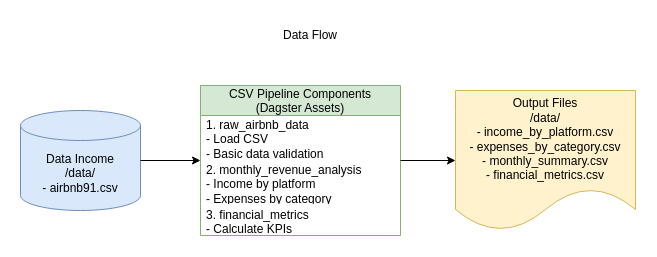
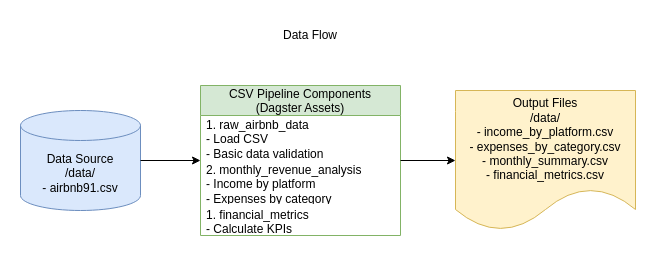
- <mxCell id="2" value="Data Income&#10;/data/&#10;- airbnb91.csv" style="shape=cylinder3;whiteSpace=wrap;html=1;boundedLbl=1;backgroundOutline=1;size=15;fillColor=#dae8fc;strokeColor=#6c8ebf;" parent="1" vertex="1"><mxGeometry x="20" y="110" width="120" height="100" as="geometry" /></mxCell>
+ <mxCell id="2" value="Data Source&#10;/data/&#10;- airbnb91.csv" style="shape=cylinder3;whiteSpace=wrap;html=1;boundedLbl=1;backgroundOutline=1;size=15;fillColor=#dae8fc;strokeColor=#6c8ebf;" parent="1" vertex="1"><mxGeometry x="20" y="110" width="120" height="100" as="geometry" /></mxCell>
- <mxCell id="6" value="3. financial_metrics&#10;   - Calculate KPIs" style="text;strokeColor=none;fillColor=none;align=left;verticalAlign=middle;spacingLeft=4;spacingRight=4;overflow=hidden;points=[[0,0.5],[1,0.5]];portConstraint=eastwest;rotatable=0;whiteSpace=wrap;" parent="3" vertex="1"><mxGeometry y="120" width="200" height="30" as="geometry" /></mxCell>
+ <mxCell id="6" value="1. financial_metrics&#10;   - Calculate KPIs" style="text;strokeColor=none;fillColor=none;align=left;verticalAlign=middle;spacingLeft=4;spacingRight=4;overflow=hidden;points=[[0,0.5],[1,0.5]];portConstraint=eastwest;rotatable=0;whiteSpace=wrap;" parent="3" vertex="1"><mxGeometry y="120" width="200" height="30" as="geometry" /></mxCell>
